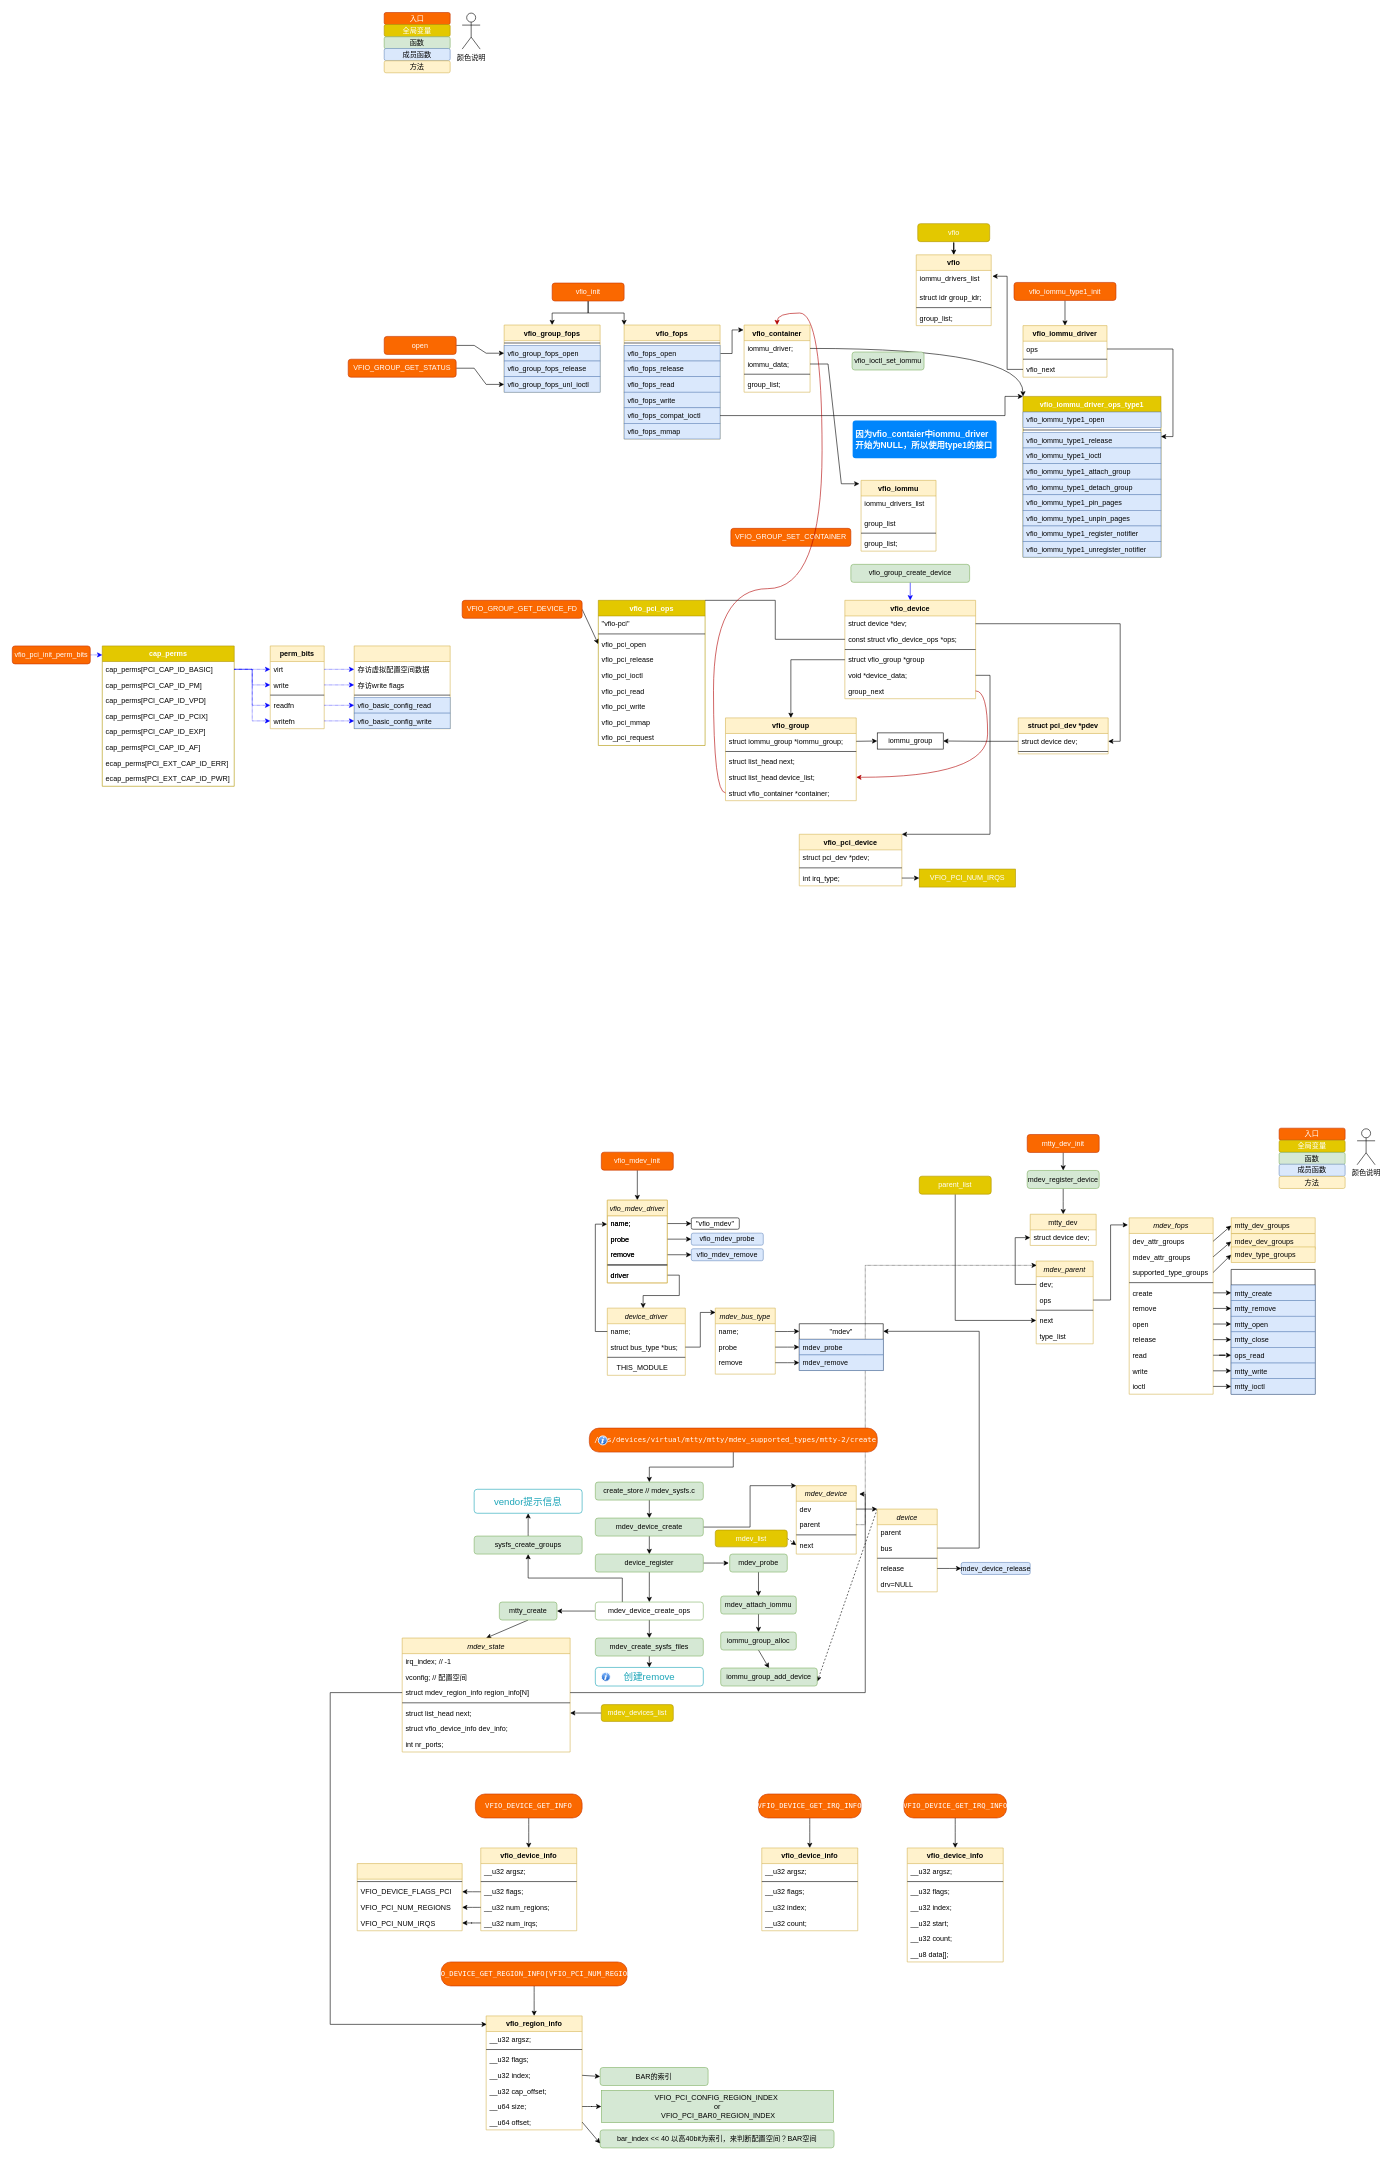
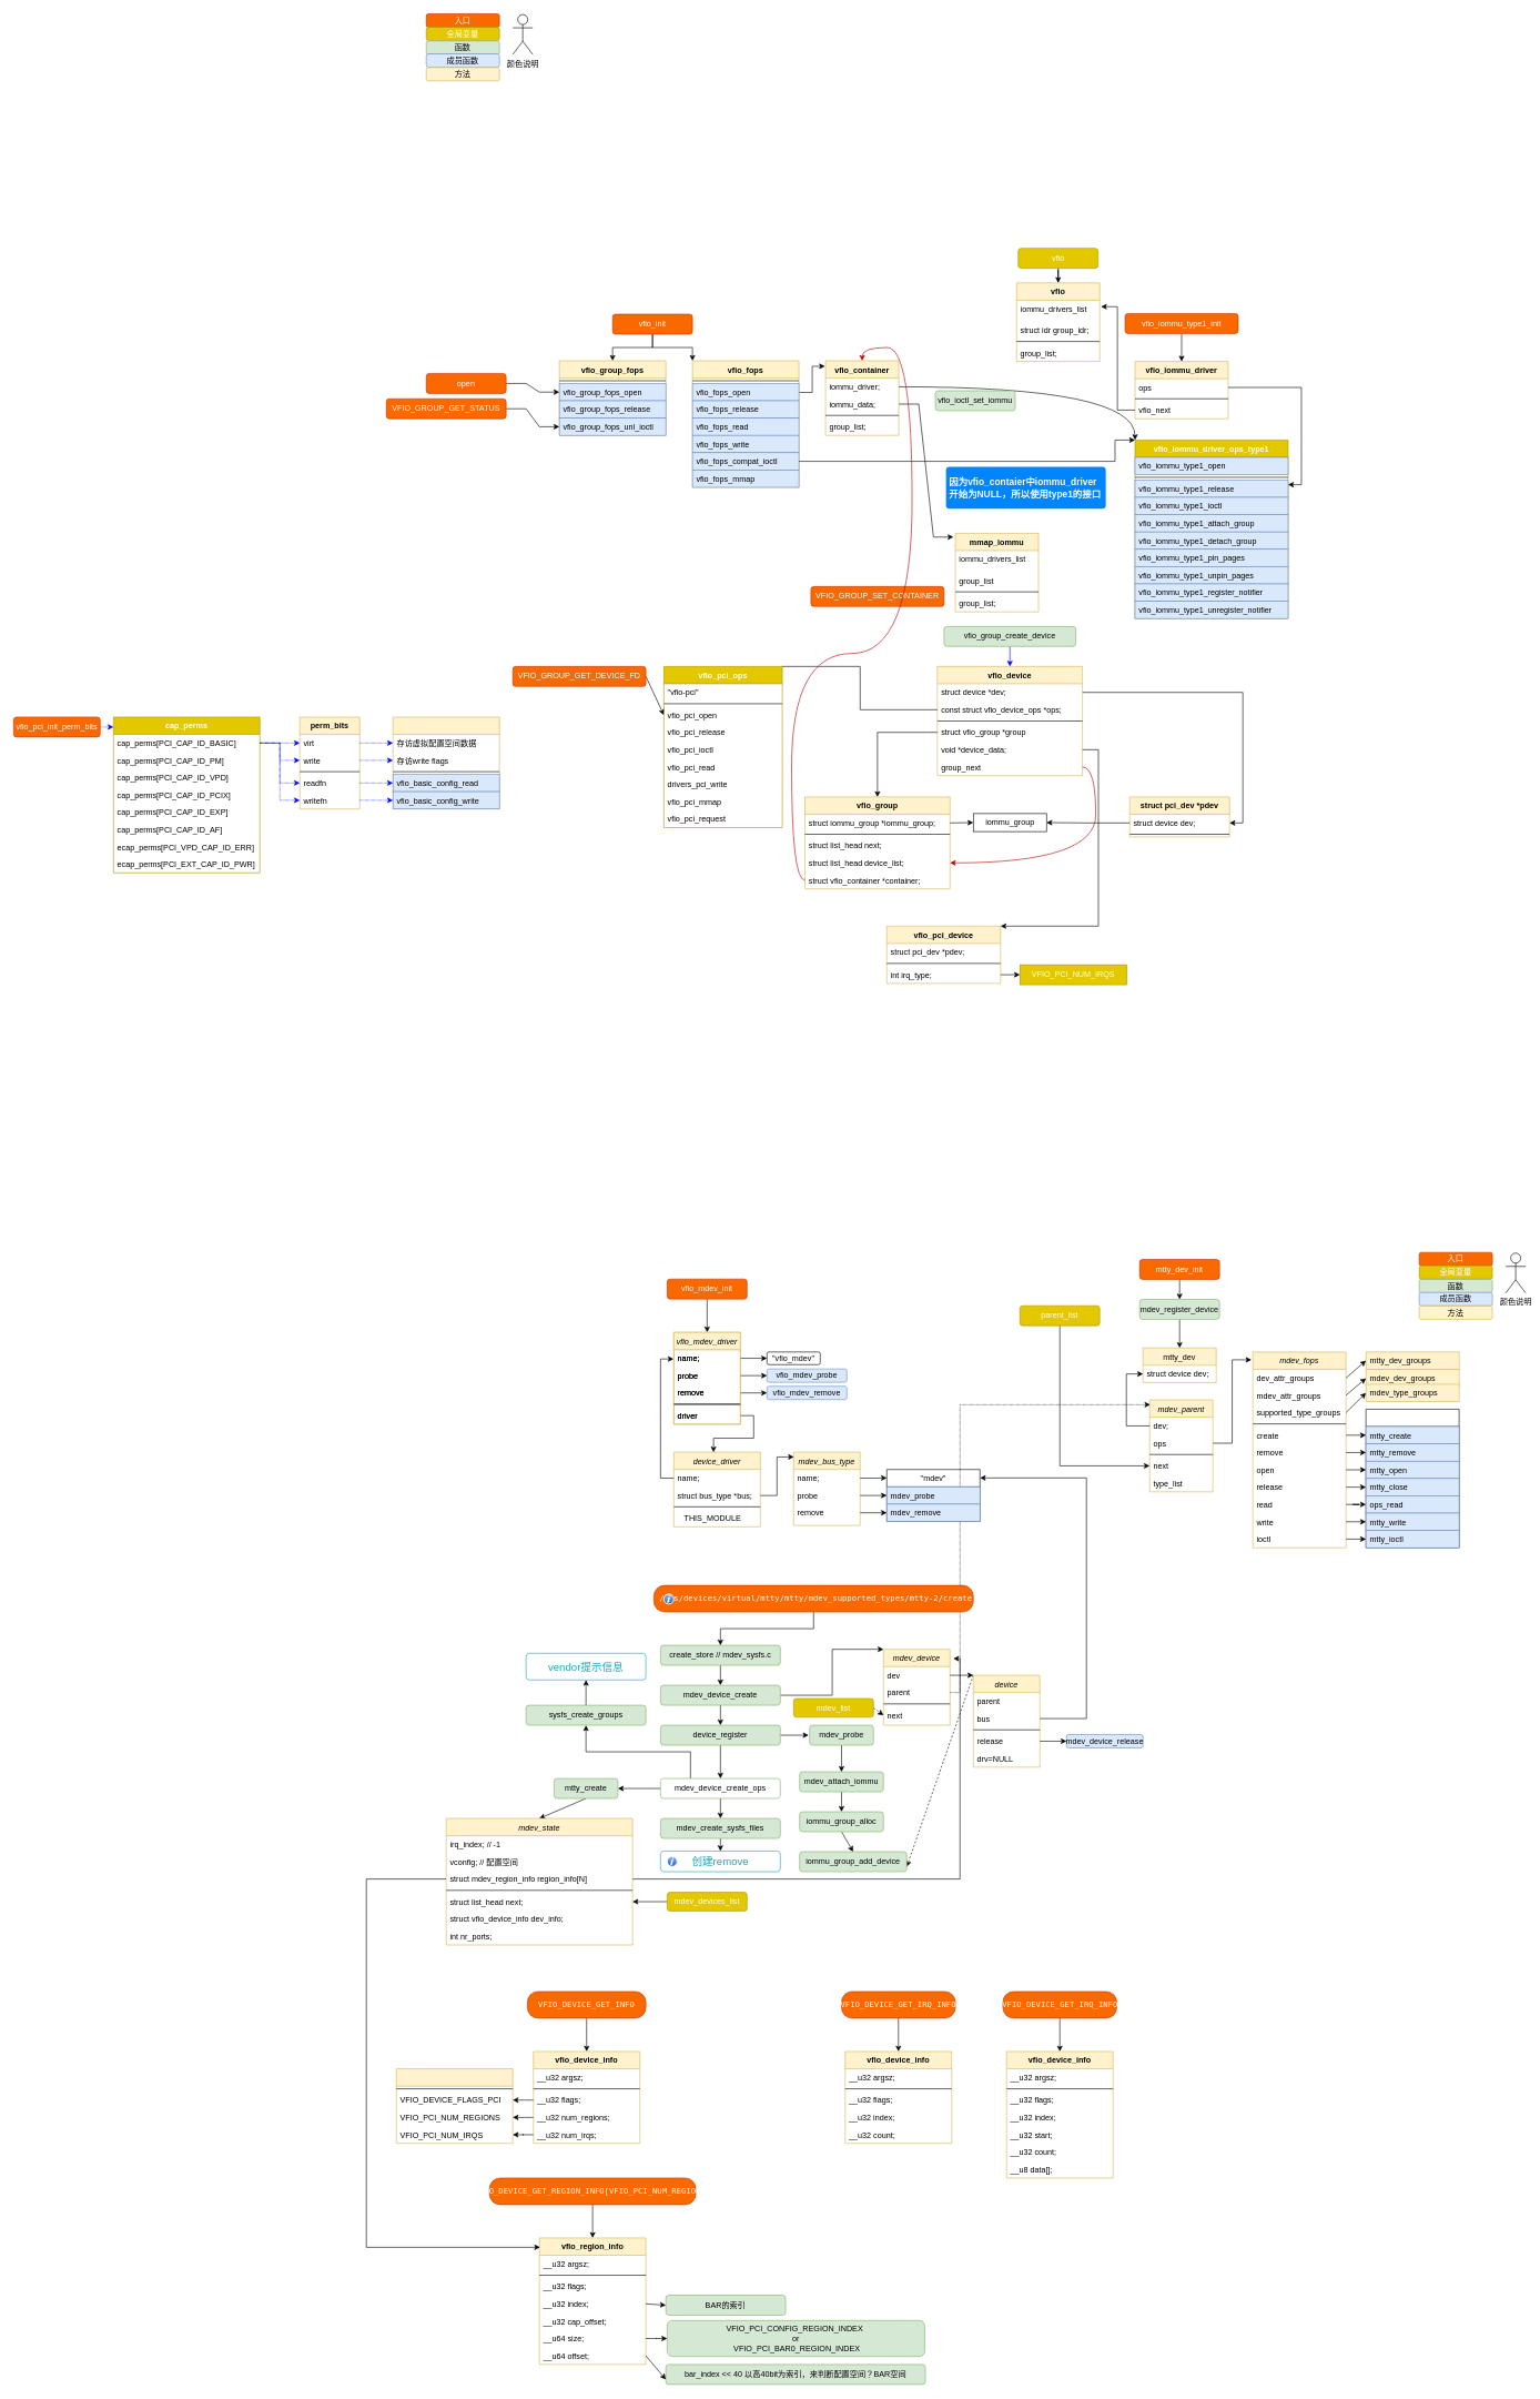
- <mxCell id="212" value="vfio_ioctl_set_iommu" style="rounded=1;whiteSpace=wrap;html=1;fillColor=#d5e8d4;strokeColor=#82b366;" vertex="1" parent="1"><mxGeometry x="1420" y="586" width="120" height="30" as="geometry" /></mxCell>
+ <mxCell id="212" value="vfio_ioctl_set_iommu" style="rounded=1;whiteSpace=wrap;html=1;fillColor=#d5e8d4;strokeColor=#82b366;" vertex="1" parent="1"><mxGeometry x="1405" y="586" width="120" height="30" as="geometry" /></mxCell>
- <mxCell id="213" value="vfio_iommu" style="swimlane;fontStyle=1;align=center;verticalAlign=top;childLayout=stackLayout;horizontal=1;startSize=26;horizontalStack=0;resizeParent=1;resizeParentMax=0;resizeLast=0;collapsible=1;marginBottom=0;fillColor=#fff2cc;strokeColor=#d6b656;" vertex="1" parent="1"><mxGeometry x="1435" y="800" width="125" height="118" as="geometry" /></mxCell>
+ <mxCell id="213" value="mmap_iommu" style="swimlane;fontStyle=1;align=center;verticalAlign=top;childLayout=stackLayout;horizontal=1;startSize=26;horizontalStack=0;resizeParent=1;resizeParentMax=0;resizeLast=0;collapsible=1;marginBottom=0;fillColor=#fff2cc;strokeColor=#d6b656;" vertex="1" parent="1"><mxGeometry x="1435" y="800" width="125" height="118" as="geometry" /></mxCell>
- <mxCell id="292" value="vfio_pci_write" style="text;strokeColor=none;fillColor=none;align=left;verticalAlign=top;spacingLeft=4;spacingRight=4;overflow=hidden;rotatable=0;points=[[0,0.5],[1,0.5]];portConstraint=eastwest;" vertex="1" parent="285"><mxGeometry y="164" width="178" height="26" as="geometry" /></mxCell>
+ <mxCell id="292" value="drivers_pci_write" style="text;strokeColor=none;fillColor=none;align=left;verticalAlign=top;spacingLeft=4;spacingRight=4;overflow=hidden;rotatable=0;points=[[0,0.5],[1,0.5]];portConstraint=eastwest;" vertex="1" parent="285"><mxGeometry y="164" width="178" height="26" as="geometry" /></mxCell>
- <mxCell id="233" value="ecap_perms[PCI_EXT_CAP_ID_ERR]" style="text;strokeColor=none;fillColor=none;align=left;verticalAlign=top;spacingLeft=4;spacingRight=4;overflow=hidden;rotatable=0;points=[[0,0.5],[1,0.5]];portConstraint=eastwest;" vertex="1" parent="226"><mxGeometry y="182" width="220" height="26" as="geometry" /></mxCell>
+ <mxCell id="233" value="ecap_perms[PCI_VPD_CAP_ID_ERR]" style="text;strokeColor=none;fillColor=none;align=left;verticalAlign=top;spacingLeft=4;spacingRight=4;overflow=hidden;rotatable=0;points=[[0,0.5],[1,0.5]];portConstraint=eastwest;" vertex="1" parent="226"><mxGeometry y="182" width="220" height="26" as="geometry" /></mxCell>
- <mxCell id="335" value="VFIO_PCI_CONFIG_REGION_INDEX&amp;nbsp; &lt;br&gt;or&lt;br&gt;&amp;nbsp;VFIO_PCI_BAR0_REGION_INDEX" style="whiteSpace=wrap;html=1;fillColor=#d5e8d4;strokeColor=#82b366;rounded=0;" vertex="1" parent="1"><mxGeometry x="1002" y="3484" width="387" height="54" as="geometry" /></mxCell>
+ <mxCell id="335" value="VFIO_PCI_CONFIG_REGION_INDEX&amp;nbsp; &lt;br&gt;or&lt;br&gt;&amp;nbsp;VFIO_PCI_BAR0_REGION_INDEX" style="rounded=1;whiteSpace=wrap;html=1;fillColor=#d5e8d4;strokeColor=#82b366;" vertex="1" parent="1"><mxGeometry x="1002" y="3484" width="387" height="54" as="geometry" /></mxCell>
